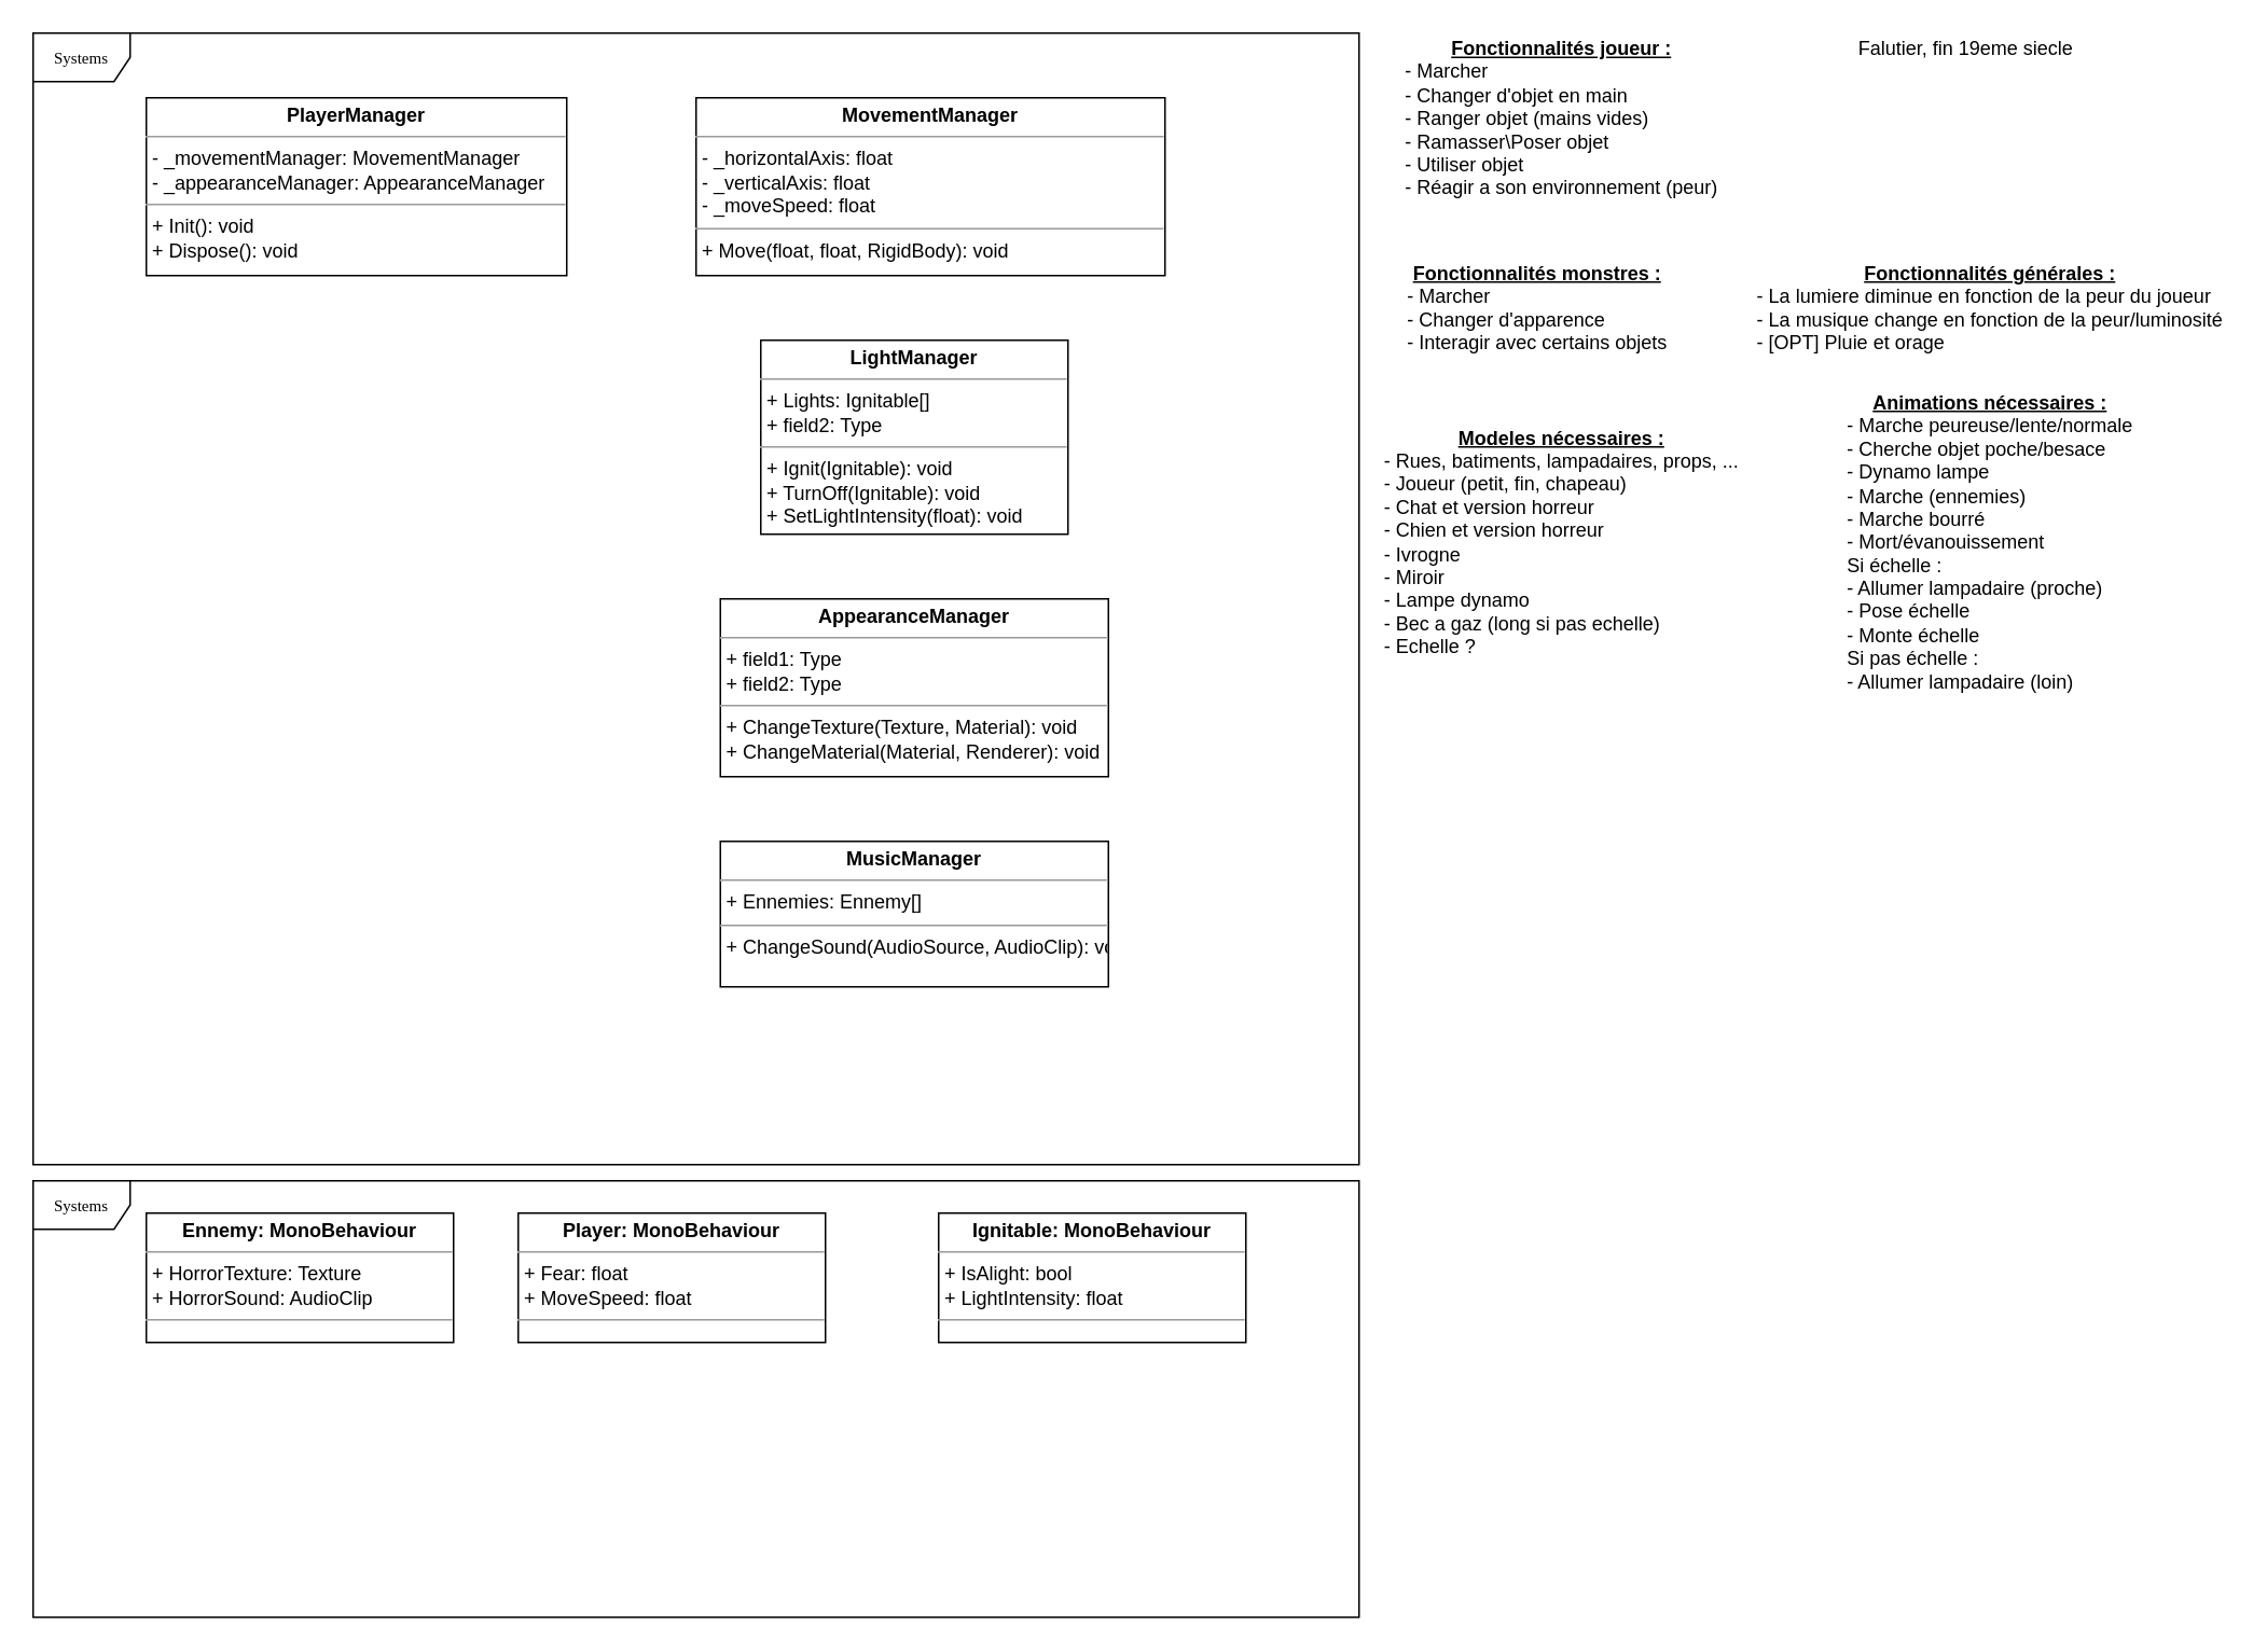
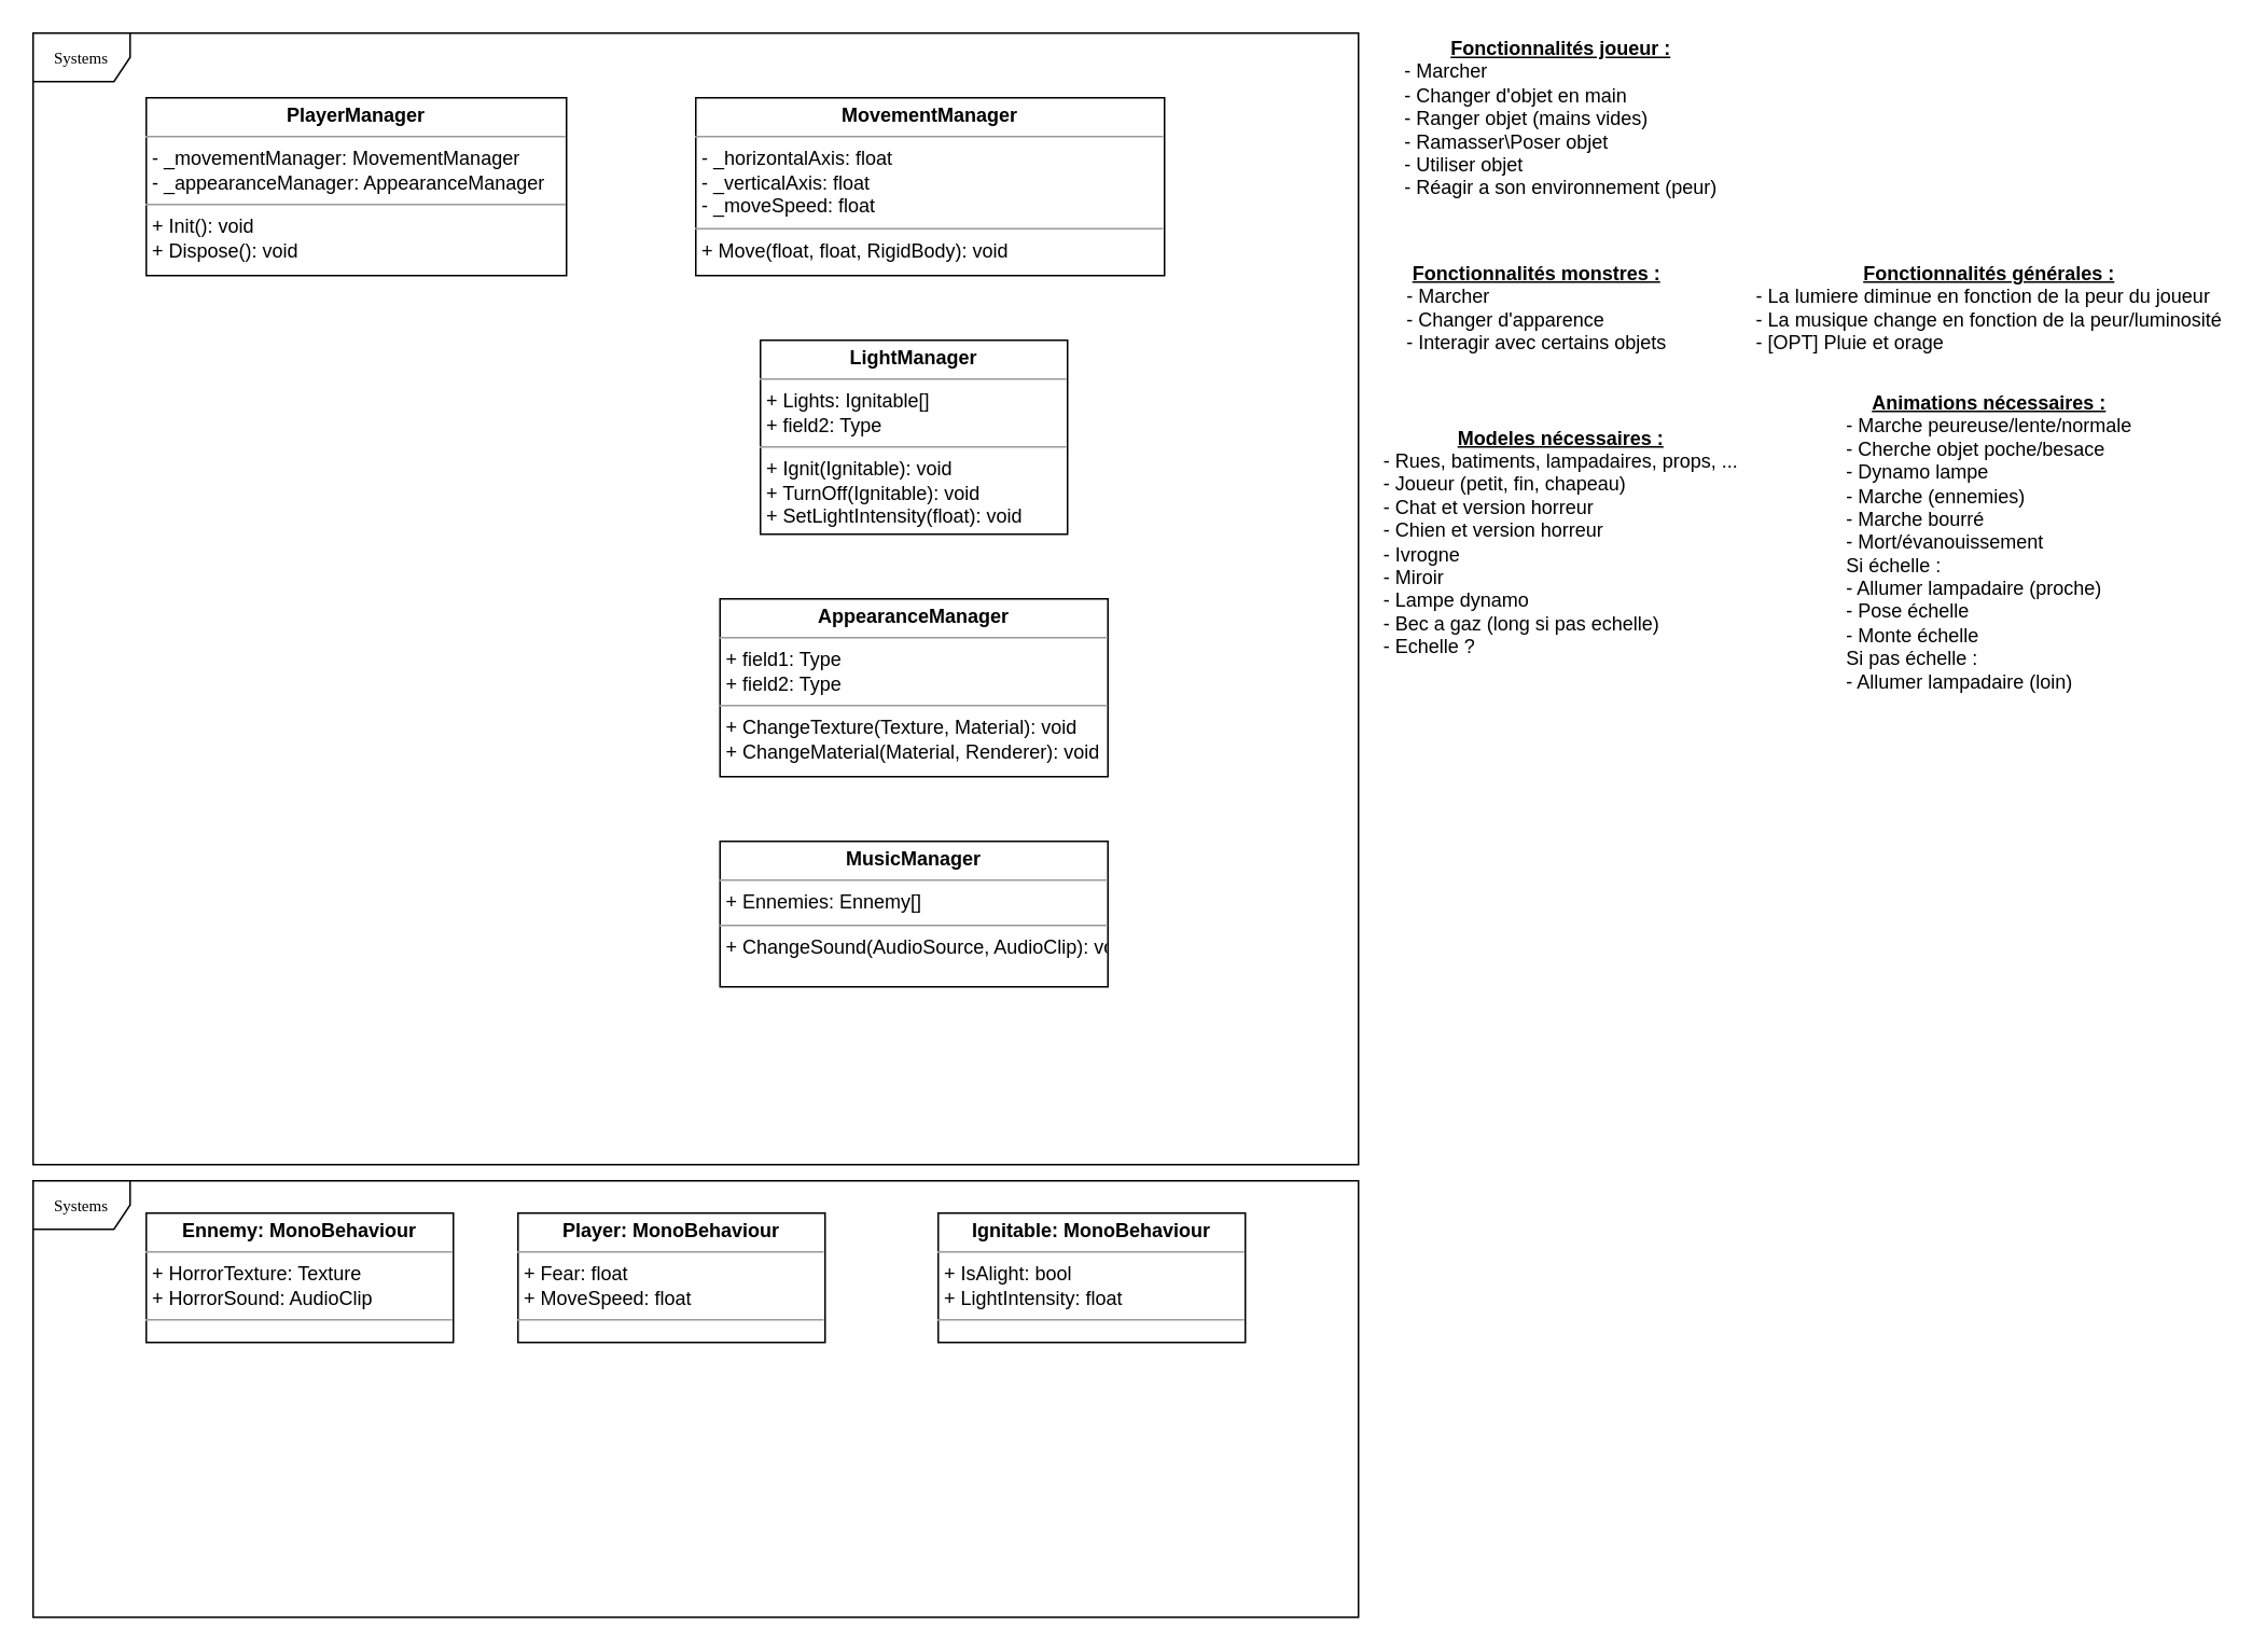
- <mxCell id="16" value="Falutier, fin 19eme siecle" style="text;html=1;align=center;verticalAlign=middle;resizable=0;points=[];autosize=1;" vertex="1" parent="1"><mxGeometry x="1140" y="20" width="150" height="20" as="geometry" /></mxCell>
